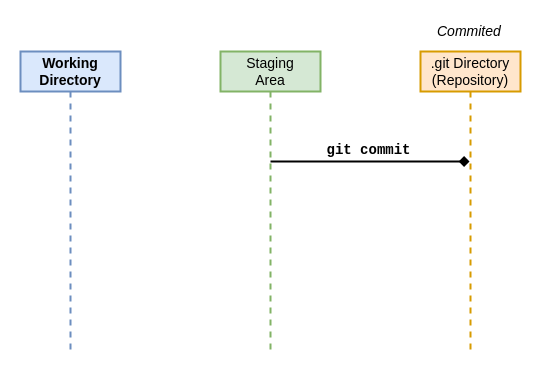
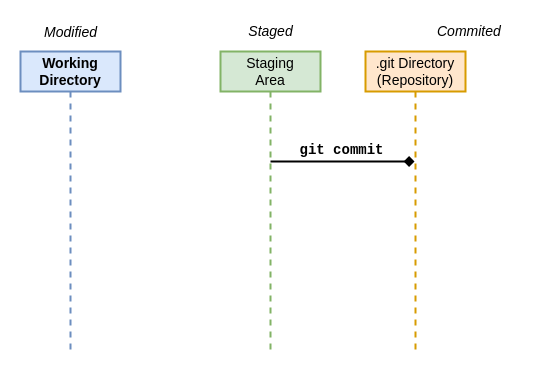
+ <mxCell id="7" value="&lt;i style=&quot;font-size: 14px&quot;&gt;Staged&lt;/i&gt;&lt;br&gt;" style="text;html=1;resizable=0;points=[];autosize=1;align=center;verticalAlign=top;spacingTop=-4;" parent="1" vertex="1"><mxGeometry as="geometry" y="20" x="240" width="60" height="20" /></mxCell>
+ <mxCell id="6" value="&lt;i style=&quot;font-size: 14px;&quot;&gt;Modified&lt;/i&gt;&lt;br style=&quot;font-size: 14px;&quot;&gt;" style="text;html=1;resizable=0;points=[];autosize=1;align=center;verticalAlign=top;spacingTop=-4;fontSize=14;" parent="1" vertex="1"><mxGeometry as="geometry" y="21" x="40" width="60" height="20" /></mxCell>
- <mxCell id="4" value="&lt;font style=&quot;font-size: 14px&quot;&gt;.git Directory&lt;br&gt;(Repository)&lt;/font&gt;&lt;br style=&quot;font-size: 14px&quot;&gt;" style="shape=umlLifeline;perimeter=lifelinePerimeter;whiteSpace=wrap;html=1;container=1;collapsible=0;recursiveResize=0;outlineConnect=0;fillColor=#ffe6cc;strokeColor=#d79b00;strokeWidth=2;" parent="1" vertex="1"><mxGeometry as="geometry" y="51" x="420" width="100" height="300" /></mxCell>
+ <mxCell id="4" value="&lt;font style=&quot;font-size: 14px&quot;&gt;.git Directory&lt;br&gt;(Repository)&lt;/font&gt;&lt;br style=&quot;font-size: 14px&quot;&gt;" style="shape=umlLifeline;perimeter=lifelinePerimeter;whiteSpace=wrap;html=1;container=1;collapsible=0;recursiveResize=0;outlineConnect=0;fillColor=#ffe6cc;strokeColor=#d79b00;strokeWidth=2;" parent="1" vertex="1"><mxGeometry x="365" y="51" as="geometry" width="100" height="300" /></mxCell>
